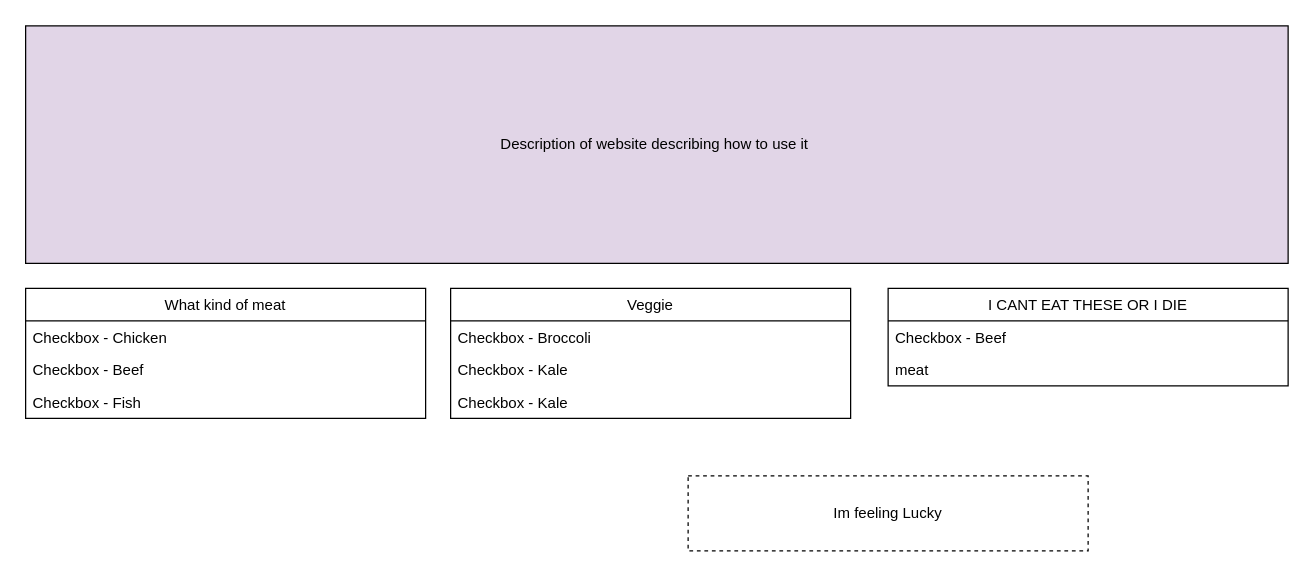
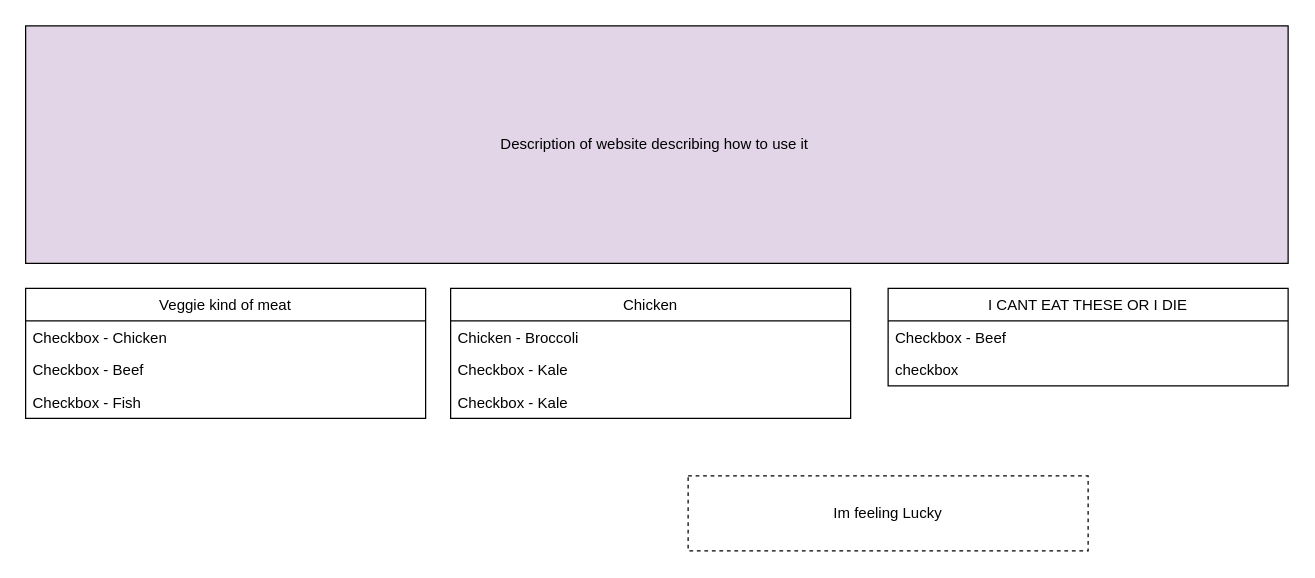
- <mxCell id="2" value="What kind of meat" style="swimlane;fontStyle=0;childLayout=stackLayout;horizontal=1;startSize=26;horizontalStack=0;resizeParent=1;resizeParentMax=0;resizeLast=0;collapsible=1;marginBottom=0;" vertex="1" parent="1"><mxGeometry x="20" y="230" width="320" height="104" as="geometry" /></mxCell>
+ <mxCell id="2" value="Veggie kind of meat" style="swimlane;fontStyle=0;childLayout=stackLayout;horizontal=1;startSize=26;horizontalStack=0;resizeParent=1;resizeParentMax=0;resizeLast=0;collapsible=1;marginBottom=0;" vertex="1" parent="1"><mxGeometry x="20" y="230" width="320" height="104" as="geometry" /></mxCell>
- <mxCell id="6" value="Veggie" style="swimlane;fontStyle=0;childLayout=stackLayout;horizontal=1;startSize=26;horizontalStack=0;resizeParent=1;resizeParentMax=0;resizeLast=0;collapsible=1;marginBottom=0;" vertex="1" parent="1"><mxGeometry x="360" y="230" width="320" height="104" as="geometry" /></mxCell>
+ <mxCell id="6" value="Chicken" style="swimlane;fontStyle=0;childLayout=stackLayout;horizontal=1;startSize=26;horizontalStack=0;resizeParent=1;resizeParentMax=0;resizeLast=0;collapsible=1;marginBottom=0;" vertex="1" parent="1"><mxGeometry x="360" y="230" width="320" height="104" as="geometry" /></mxCell>
- <mxCell id="7" value="Checkbox - Broccoli" style="text;strokeColor=none;fillColor=none;align=left;verticalAlign=top;spacingLeft=4;spacingRight=4;overflow=hidden;rotatable=0;points=[[0,0.5],[1,0.5]];portConstraint=eastwest;" vertex="1" parent="6"><mxGeometry y="26" width="320" height="26" as="geometry" /></mxCell>
+ <mxCell id="7" value="Chicken - Broccoli" style="text;strokeColor=none;fillColor=none;align=left;verticalAlign=top;spacingLeft=4;spacingRight=4;overflow=hidden;rotatable=0;points=[[0,0.5],[1,0.5]];portConstraint=eastwest;" vertex="1" parent="6"><mxGeometry y="26" width="320" height="26" as="geometry" /></mxCell>
- <mxCell id="12" value="meat" style="text;strokeColor=none;fillColor=none;align=left;verticalAlign=top;spacingLeft=4;spacingRight=4;overflow=hidden;rotatable=0;points=[[0,0.5],[1,0.5]];portConstraint=eastwest;" vertex="1" parent="10"><mxGeometry y="52" width="320" height="26" as="geometry" /></mxCell>
+ <mxCell id="12" value="checkbox" style="text;strokeColor=none;fillColor=none;align=left;verticalAlign=top;spacingLeft=4;spacingRight=4;overflow=hidden;rotatable=0;points=[[0,0.5],[1,0.5]];portConstraint=eastwest;" vertex="1" parent="10"><mxGeometry y="52" width="320" height="26" as="geometry" /></mxCell>
